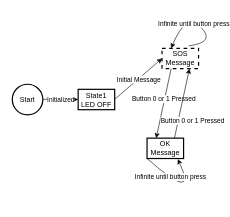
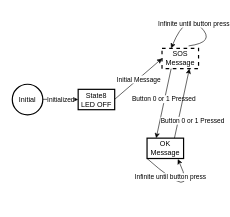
- <mxCell id="2" value="Start" style="ellipse;aspect=fixed;strokeWidth=2;whiteSpace=wrap;" parent="1" vertex="1"><mxGeometry x="20" y="140" width="51" height="51" as="geometry" /></mxCell>
+ <mxCell id="2" value="Initial" style="ellipse;aspect=fixed;strokeWidth=2;whiteSpace=wrap;" parent="1" vertex="1"><mxGeometry x="20" y="140" width="51" height="51" as="geometry" /></mxCell>
- <mxCell id="3" value="State1&#10;LED OFF" style="whiteSpace=wrap;strokeWidth=2;" parent="1" vertex="1"><mxGeometry x="130" y="148.5" width="61" height="34" as="geometry" /></mxCell>
+ <mxCell id="3" value="State8&#10;LED OFF" style="whiteSpace=wrap;strokeWidth=2;" parent="1" vertex="1"><mxGeometry x="130" y="148.5" width="61" height="34" as="geometry" /></mxCell>
